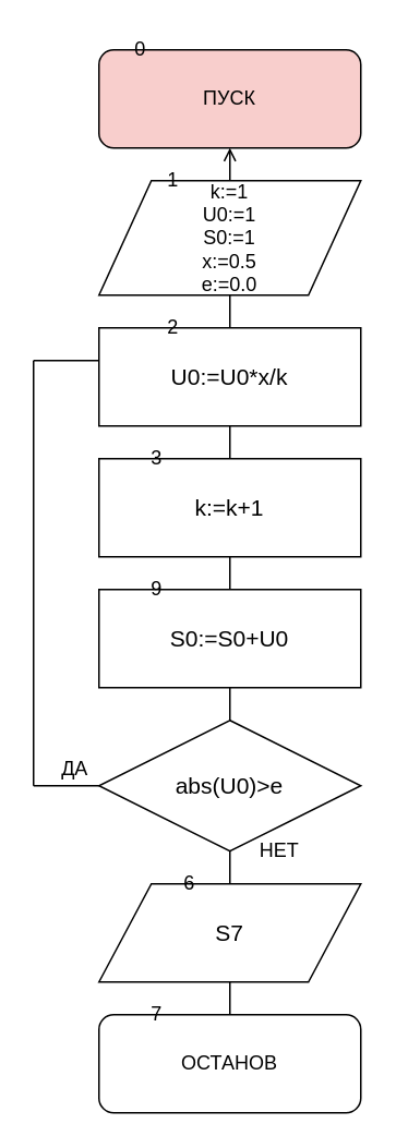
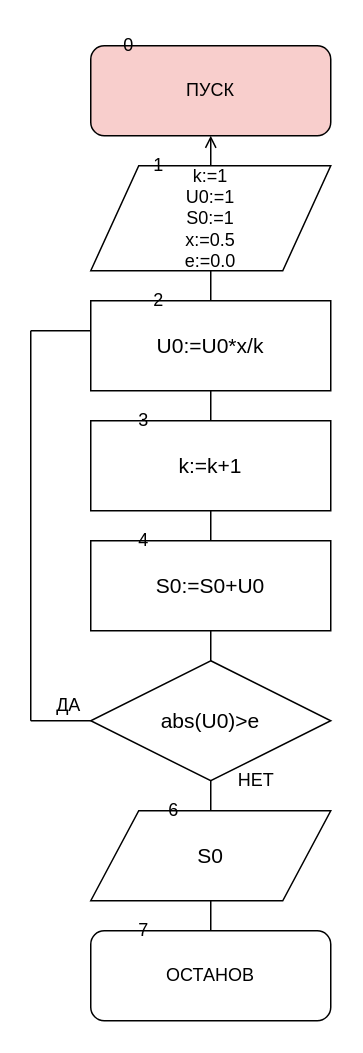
- <mxCell id="20" value="9" style="text;html=1;align=center;verticalAlign=middle;resizable=0;points=[];;autosize=1;" vertex="1" parent="1"><mxGeometry x="85" y="350" width="20" height="20" as="geometry" /></mxCell>
+ <mxCell id="20" value="4" style="text;html=1;align=center;verticalAlign=middle;resizable=0;points=[];;autosize=1;" vertex="1" parent="1"><mxGeometry x="85" y="350" width="20" height="20" as="geometry" /></mxCell>
- <mxCell id="16" value="&lt;font style=&quot;font-size: 14px&quot;&gt;S7&lt;/font&gt;" style="shape=parallelogram;perimeter=parallelogramPerimeter;whiteSpace=wrap;html=1;" vertex="1" parent="1"><mxGeometry x="60" y="540" width="160" height="60" as="geometry" /></mxCell>
+ <mxCell id="16" value="&lt;font style=&quot;font-size: 14px&quot;&gt;S0&lt;/font&gt;" style="shape=parallelogram;perimeter=parallelogramPerimeter;whiteSpace=wrap;html=1;" vertex="1" parent="1"><mxGeometry x="60" y="540" width="160" height="60" as="geometry" /></mxCell>
